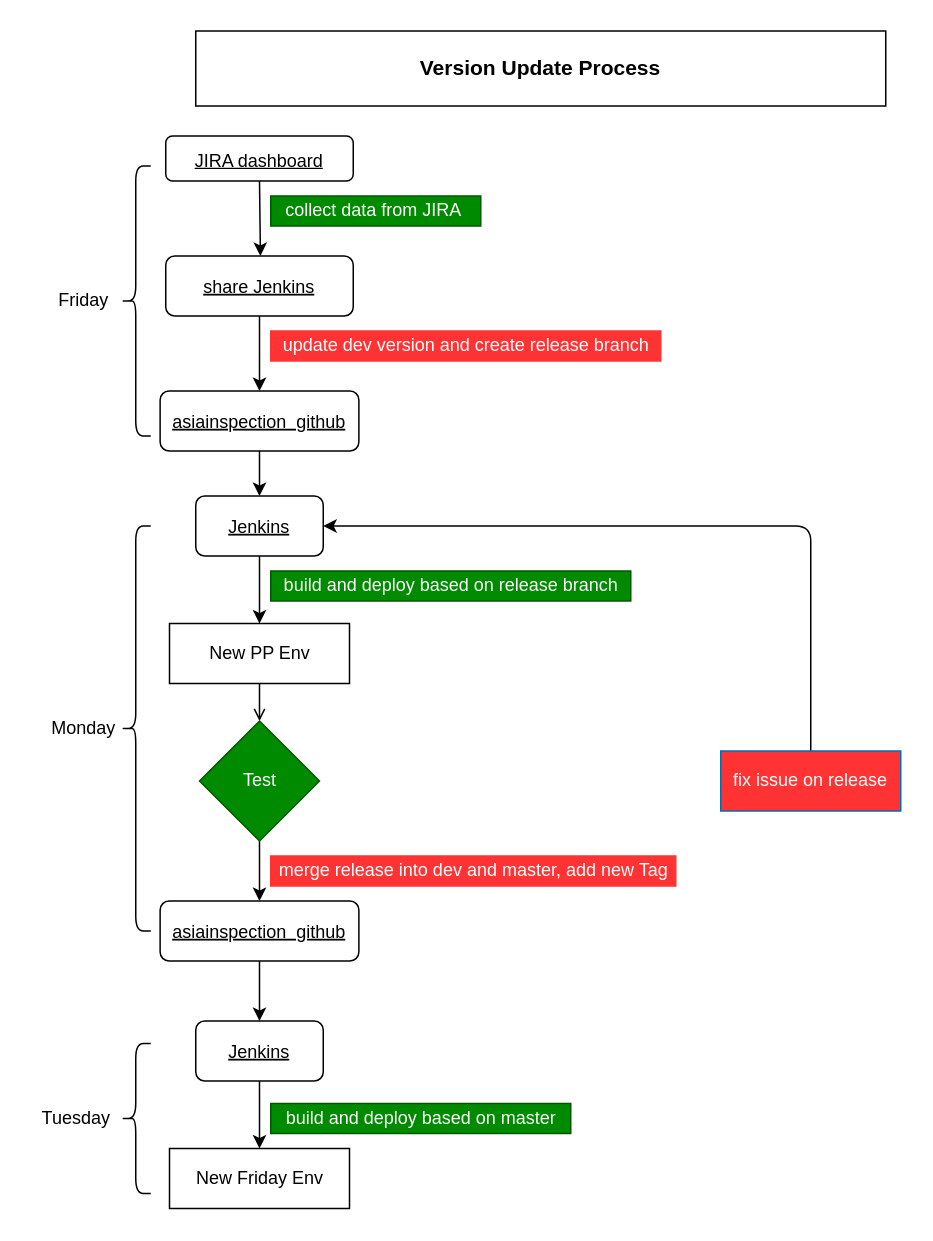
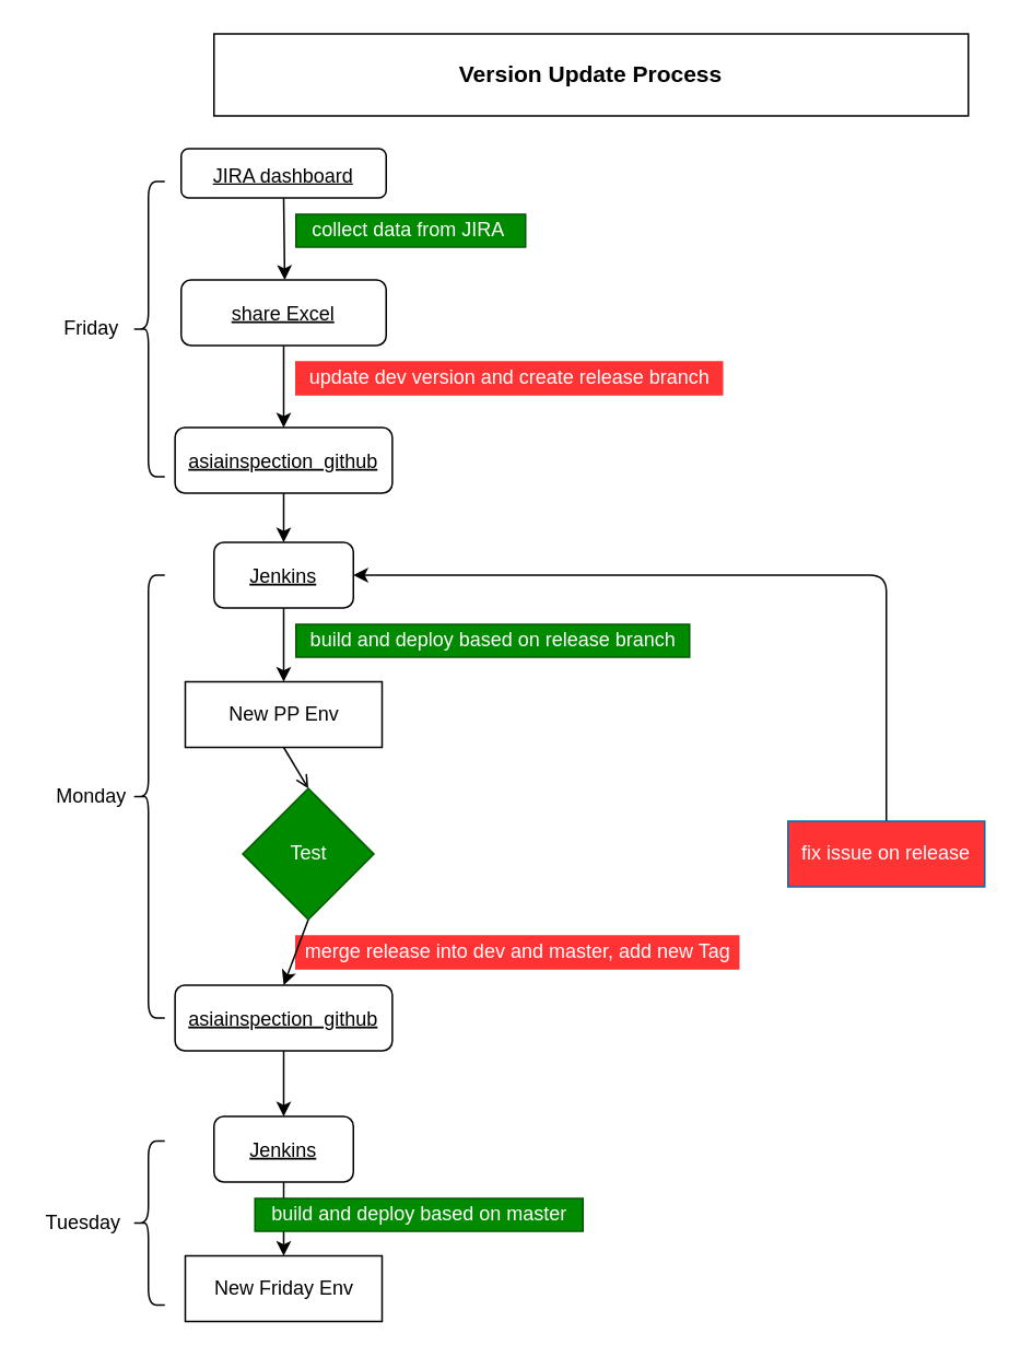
- <mxCell id="7" value="share Jenkins" style="fontStyle=4;rounded=1;overflow=hidden;spacing=10;arcSize=15;" parent="1" vertex="1"><mxGeometry x="110" y="170" width="125" height="40" as="geometry" /></mxCell>
+ <mxCell id="7" value="share Excel" style="fontStyle=4;rounded=1;overflow=hidden;spacing=10;arcSize=15;" parent="1" vertex="1"><mxGeometry x="110" y="170" width="125" height="40" as="geometry" /></mxCell>
- <mxCell id="31" value="Test" style="rhombus;whiteSpace=wrap;html=1;fillColor=#008a00;strokeColor=#005700;fontColor=#ffffff;" parent="1" vertex="1"><mxGeometry x="132.5" y="480" width="80" height="80" as="geometry" /></mxCell>
+ <mxCell id="31" value="Test" style="rhombus;whiteSpace=wrap;html=1;fillColor=#008a00;strokeColor=#005700;fontColor=#ffffff;" parent="1" vertex="1"><mxGeometry x="147.5" y="480" width="80" height="80" as="geometry" /></mxCell>
- <mxCell id="29" value="build and deploy based on master" style="text;html=1;align=center;verticalAlign=middle;resizable=0;points=[];autosize=1;strokeColor=#005700;fillColor=#008a00;fontColor=#ffffff;" parent="1" vertex="1"><mxGeometry x="180" y="735" width="200" height="20" as="geometry" /></mxCell>
+ <mxCell id="29" value="build and deploy based on master" style="text;html=1;align=center;verticalAlign=middle;resizable=0;points=[];autosize=1;strokeColor=#005700;fillColor=#008a00;fontColor=#ffffff;" parent="1" vertex="1"><mxGeometry x="155" y="730" width="200" height="20" as="geometry" /></mxCell>
